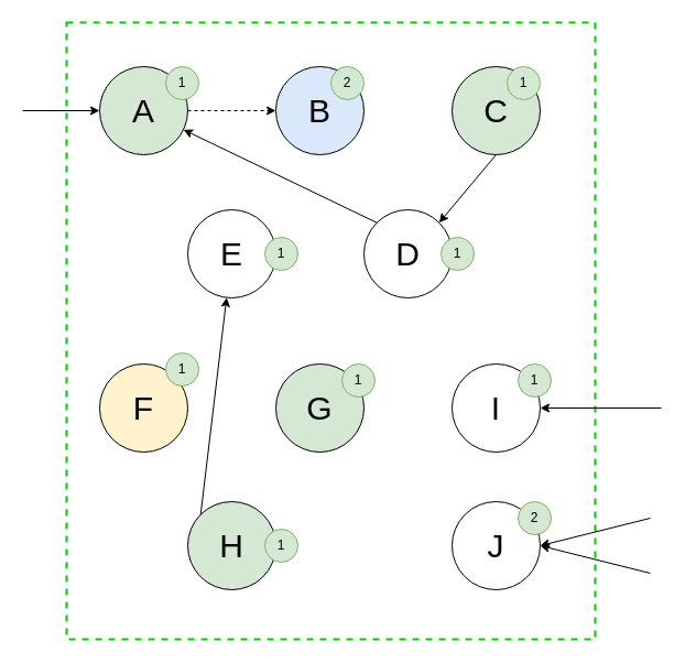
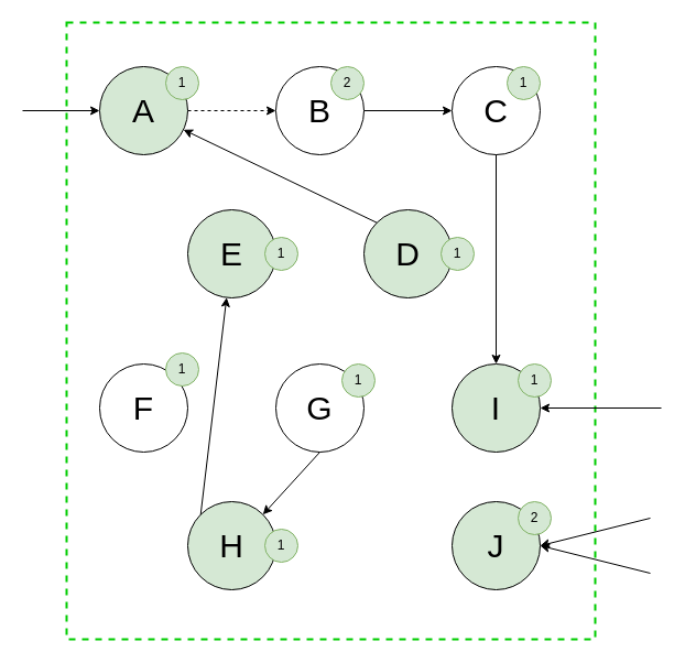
- <mxCell id="6" value="&lt;font style=&quot;font-size: 30px;&quot;&gt;B&lt;/font&gt;" style="ellipse;whiteSpace=wrap;html=1;aspect=fixed;fillColor=#dae8fc;" vertex="1" parent="1"><mxGeometry x="250" y="60" width="80" height="80" as="geometry" /></mxCell>
+ <mxCell id="6" value="&lt;font style=&quot;font-size: 30px;&quot;&gt;B&lt;/font&gt;" style="ellipse;whiteSpace=wrap;html=1;aspect=fixed;" vertex="1" parent="1"><mxGeometry x="250" y="60" width="80" height="80" as="geometry" /></mxCell>
+ <mxCell id="5" style="edgeStyle=orthogonalEdgeStyle;rounded=0;orthogonalLoop=1;jettySize=auto;html=1;entryX=0;entryY=0.5;entryDx=0;entryDy=0;" edge="1" parent="1" source="6" target="10"><mxGeometry relative="1" as="geometry" /></mxCell>
- <mxCell id="10" value="&lt;font style=&quot;font-size: 30px;&quot;&gt;C&lt;/font&gt;" style="ellipse;whiteSpace=wrap;html=1;aspect=fixed;fillColor=#d5e8d4;" vertex="1" parent="1"><mxGeometry x="410" y="60" width="80" height="80" as="geometry" /></mxCell>
+ <mxCell id="10" value="&lt;font style=&quot;font-size: 30px;&quot;&gt;C&lt;/font&gt;" style="ellipse;whiteSpace=wrap;html=1;aspect=fixed;" vertex="1" parent="1"><mxGeometry x="410" y="60" width="80" height="80" as="geometry" /></mxCell>
- <mxCell id="15" value="" style="endArrow=classic;html=1;rounded=0;exitX=0.5;exitY=1;exitDx=0;exitDy=0;entryX=1;entryY=0;entryDx=0;entryDy=0;" edge="1" parent="1" source="10" target="9"><mxGeometry width="50" height="50" relative="1" as="geometry"><mxPoint x="360" y="320" as="sourcePoint" /><mxPoint x="410" y="270" as="targetPoint" /></mxGeometry></mxCell>
+ <mxCell id="15" value="" style="endArrow=classic;html=1;rounded=0;exitX=0.5;exitY=1;exitDx=0;exitDy=0;" edge="1" parent="1" source="10" target="7"><mxGeometry width="50" height="50" relative="1" as="geometry"><mxPoint x="360" y="320" as="sourcePoint" /><mxPoint x="410" y="270" as="targetPoint" /></mxGeometry></mxCell>
- <mxCell id="8" value="&lt;font style=&quot;font-size: 30px;&quot;&gt;E&lt;/font&gt;" style="ellipse;whiteSpace=wrap;html=1;aspect=fixed;" vertex="1" parent="1"><mxGeometry x="170" y="190" width="80" height="80" as="geometry" /></mxCell>
+ <mxCell id="8" value="&lt;font style=&quot;font-size: 30px;&quot;&gt;E&lt;/font&gt;" style="ellipse;whiteSpace=wrap;html=1;aspect=fixed;fillColor=#d5e8d4;" vertex="1" parent="1"><mxGeometry x="170" y="190" width="80" height="80" as="geometry" /></mxCell>
- <mxCell id="9" value="&lt;font style=&quot;font-size: 30px;&quot;&gt;D&lt;/font&gt;" style="ellipse;whiteSpace=wrap;html=1;aspect=fixed;" vertex="1" parent="1"><mxGeometry x="330" y="190" width="80" height="80" as="geometry" /></mxCell>
+ <mxCell id="9" value="&lt;font style=&quot;font-size: 30px;&quot;&gt;D&lt;/font&gt;" style="ellipse;whiteSpace=wrap;html=1;aspect=fixed;fillColor=#d5e8d4;" vertex="1" parent="1"><mxGeometry x="330" y="190" width="80" height="80" as="geometry" /></mxCell>
- <mxCell id="12" value="&lt;font style=&quot;font-size: 30px;&quot;&gt;F&lt;/font&gt;" style="ellipse;whiteSpace=wrap;html=1;aspect=fixed;fillColor=#fff2cc;" vertex="1" parent="1"><mxGeometry x="90" y="330" width="80" height="80" as="geometry" /></mxCell>
+ <mxCell id="12" value="&lt;font style=&quot;font-size: 30px;&quot;&gt;F&lt;/font&gt;" style="ellipse;whiteSpace=wrap;html=1;aspect=fixed;" vertex="1" parent="1"><mxGeometry x="90" y="330" width="80" height="80" as="geometry" /></mxCell>
- <mxCell id="11" value="&lt;font style=&quot;font-size: 30px;&quot;&gt;G&lt;/font&gt;" style="ellipse;whiteSpace=wrap;html=1;aspect=fixed;fillColor=#d5e8d4;" vertex="1" parent="1"><mxGeometry x="250" y="330" width="80" height="80" as="geometry" /></mxCell>
+ <mxCell id="11" value="&lt;font style=&quot;font-size: 30px;&quot;&gt;G&lt;/font&gt;" style="ellipse;whiteSpace=wrap;html=1;aspect=fixed;" vertex="1" parent="1"><mxGeometry x="250" y="330" width="80" height="80" as="geometry" /></mxCell>
- <mxCell id="7" value="&lt;font style=&quot;font-size: 30px;&quot;&gt;I&lt;/font&gt;" style="ellipse;whiteSpace=wrap;html=1;aspect=fixed;" vertex="1" parent="1"><mxGeometry x="410" y="330" width="80" height="80" as="geometry" /></mxCell>
+ <mxCell id="7" value="&lt;font style=&quot;font-size: 30px;&quot;&gt;I&lt;/font&gt;" style="ellipse;whiteSpace=wrap;html=1;aspect=fixed;fillColor=#d5e8d4;" vertex="1" parent="1"><mxGeometry x="410" y="330" width="80" height="80" as="geometry" /></mxCell>
+ <mxCell id="17" value="" style="endArrow=classic;html=1;rounded=0;exitX=0.5;exitY=1;exitDx=0;exitDy=0;entryX=1;entryY=0;entryDx=0;entryDy=0;" edge="1" parent="1" source="11" target="13"><mxGeometry width="50" height="50" relative="1" as="geometry"><mxPoint x="180" y="380" as="sourcePoint" /><mxPoint x="260" y="380" as="targetPoint" /></mxGeometry></mxCell>
- <mxCell id="14" value="&lt;font style=&quot;font-size: 30px;&quot;&gt;J&lt;/font&gt;" style="ellipse;whiteSpace=wrap;html=1;aspect=fixed;" vertex="1" parent="1"><mxGeometry x="410" y="455" width="80" height="80" as="geometry" /></mxCell>
+ <mxCell id="14" value="&lt;font style=&quot;font-size: 30px;&quot;&gt;J&lt;/font&gt;" style="ellipse;whiteSpace=wrap;html=1;aspect=fixed;fillColor=#d5e8d4;" vertex="1" parent="1"><mxGeometry x="410" y="455" width="80" height="80" as="geometry" /></mxCell>
